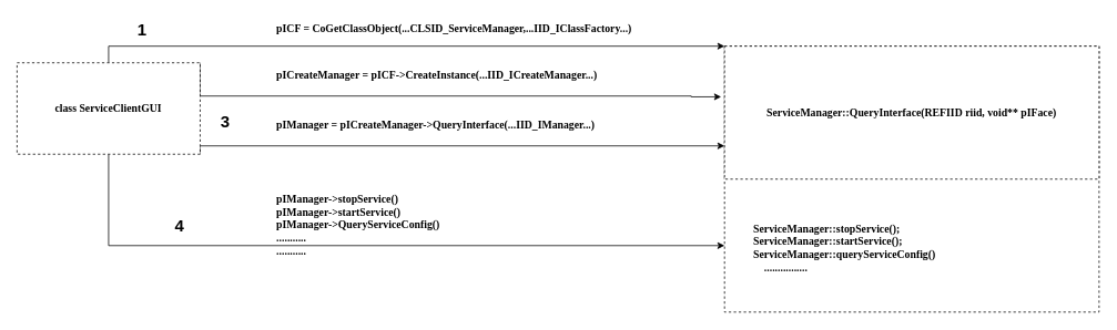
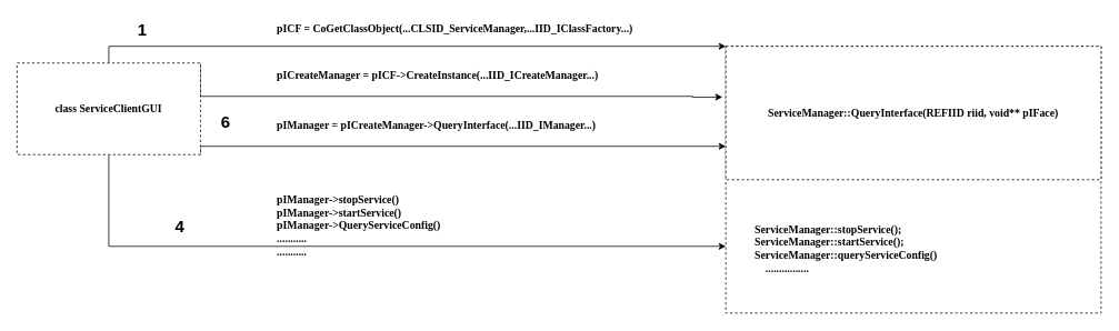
- <mxCell id="9" value="3" style="text;html=1;align=center;verticalAlign=middle;resizable=0;points=[];autosize=1;strokeColor=none;fillColor=none;fontStyle=1;fontSize=20;strokeWidth=1;" vertex="1" parent="1"><mxGeometry x="260" y="135" width="20" height="20" as="geometry" /></mxCell>
+ <mxCell id="9" value="6" style="text;html=1;align=center;verticalAlign=middle;resizable=0;points=[];autosize=1;strokeColor=none;fillColor=none;fontStyle=1;fontSize=20;strokeWidth=1;" vertex="1" parent="1"><mxGeometry x="260" y="135" width="20" height="20" as="geometry" /></mxCell>
